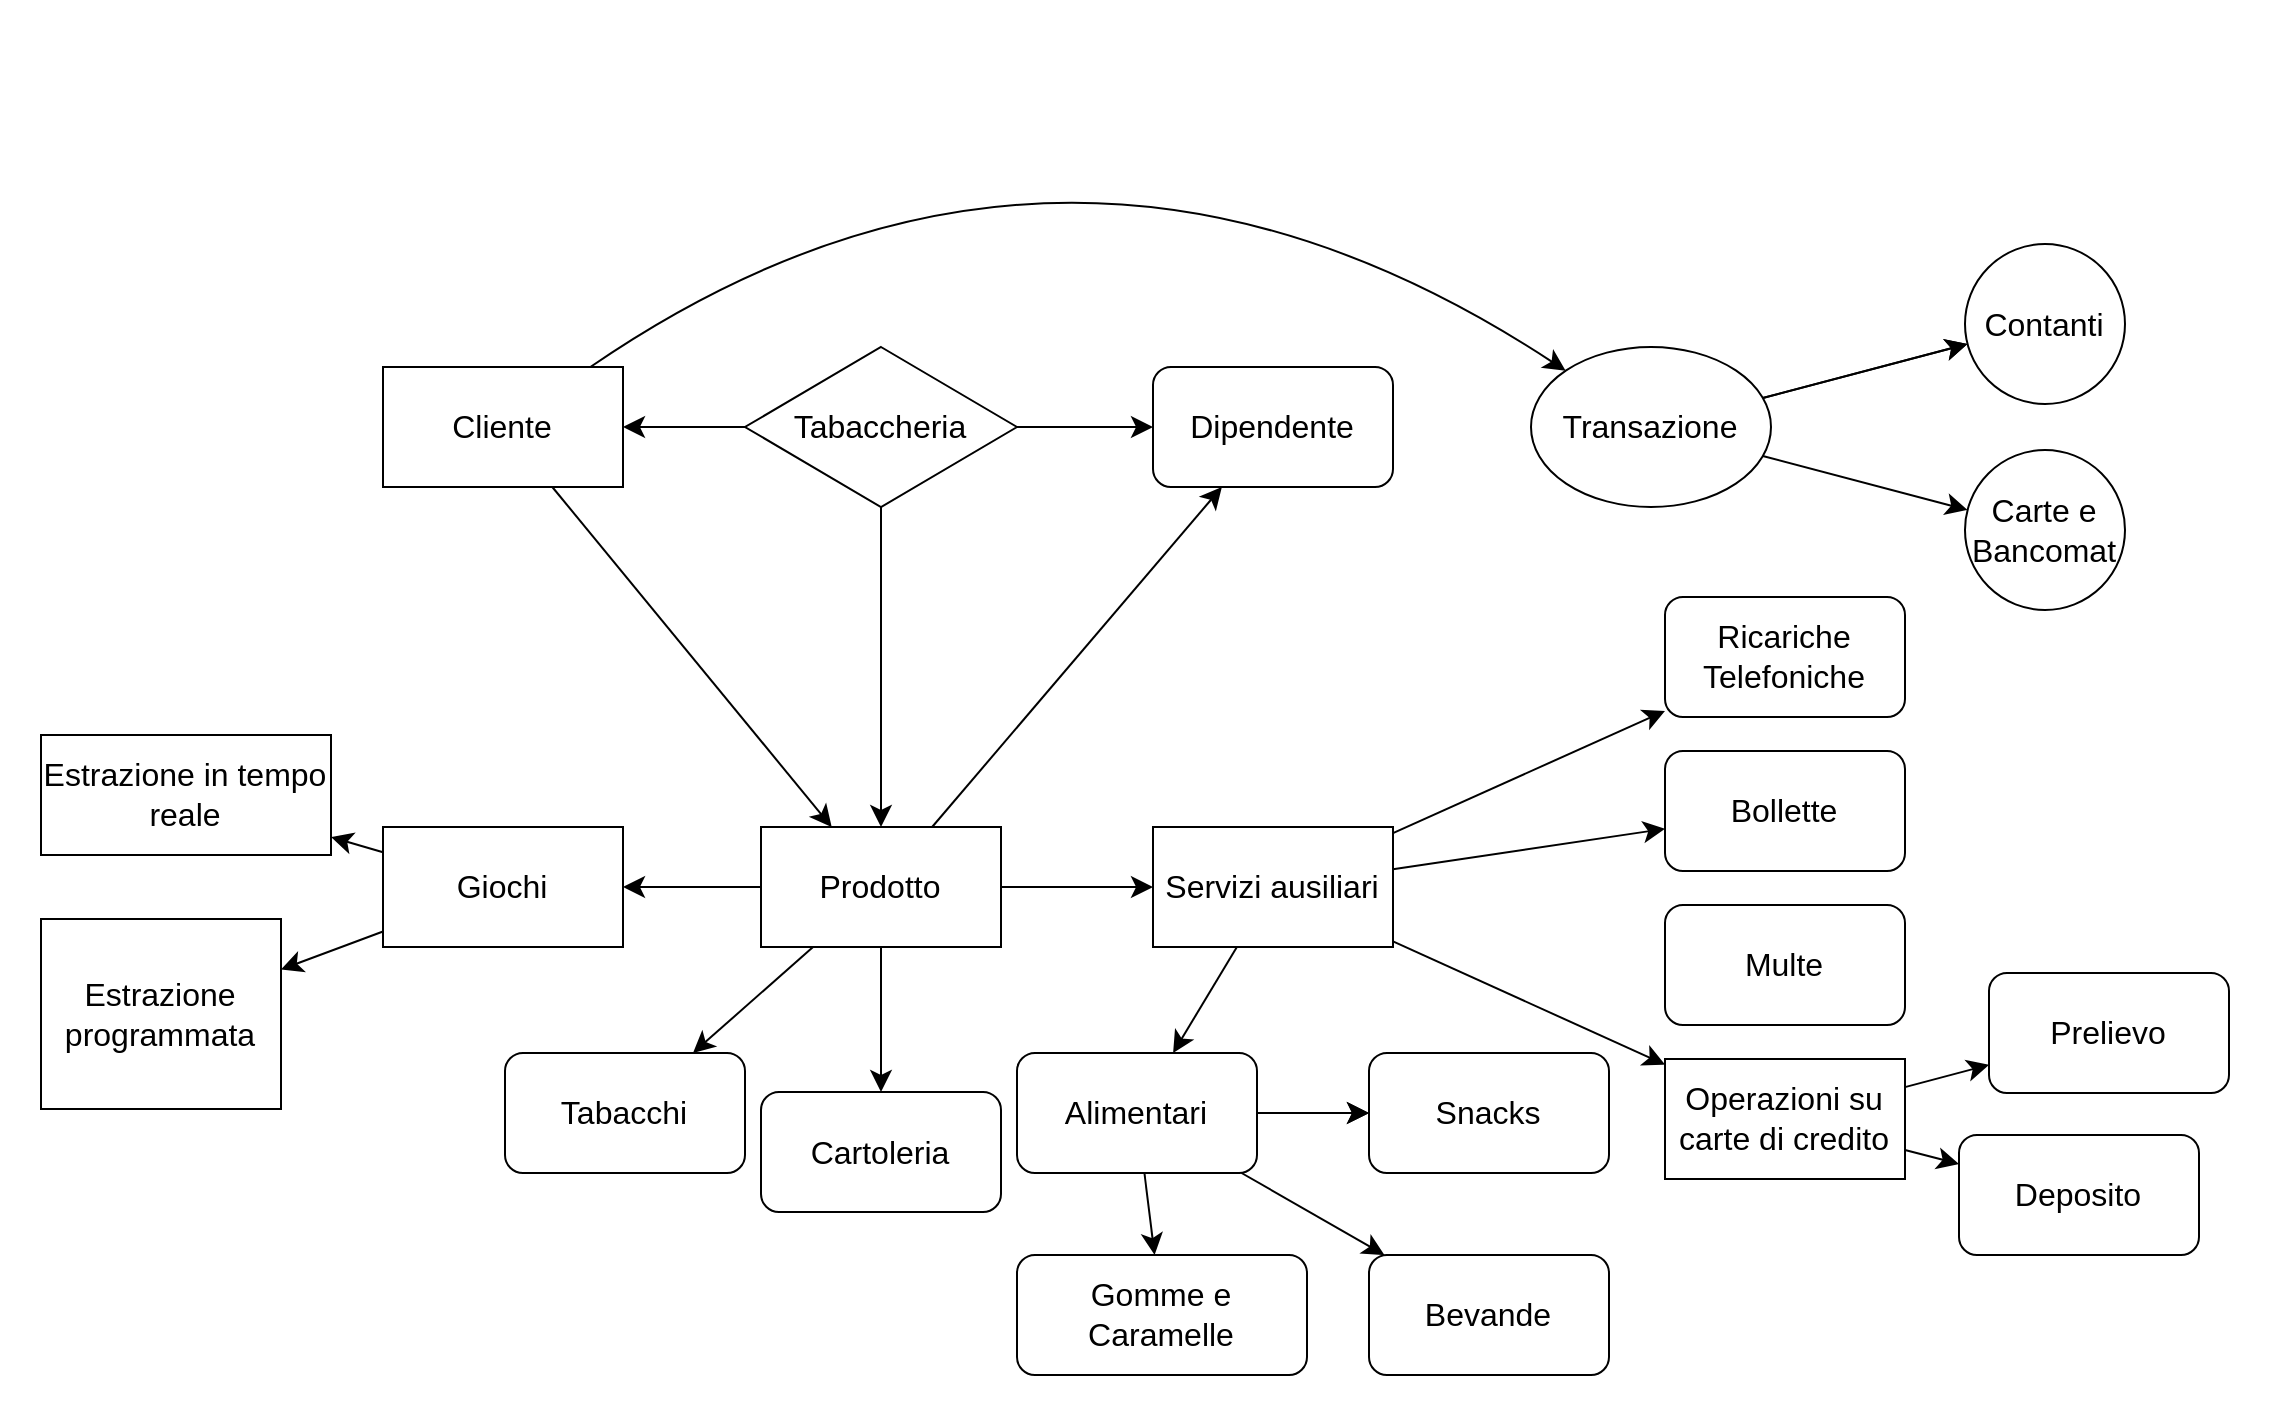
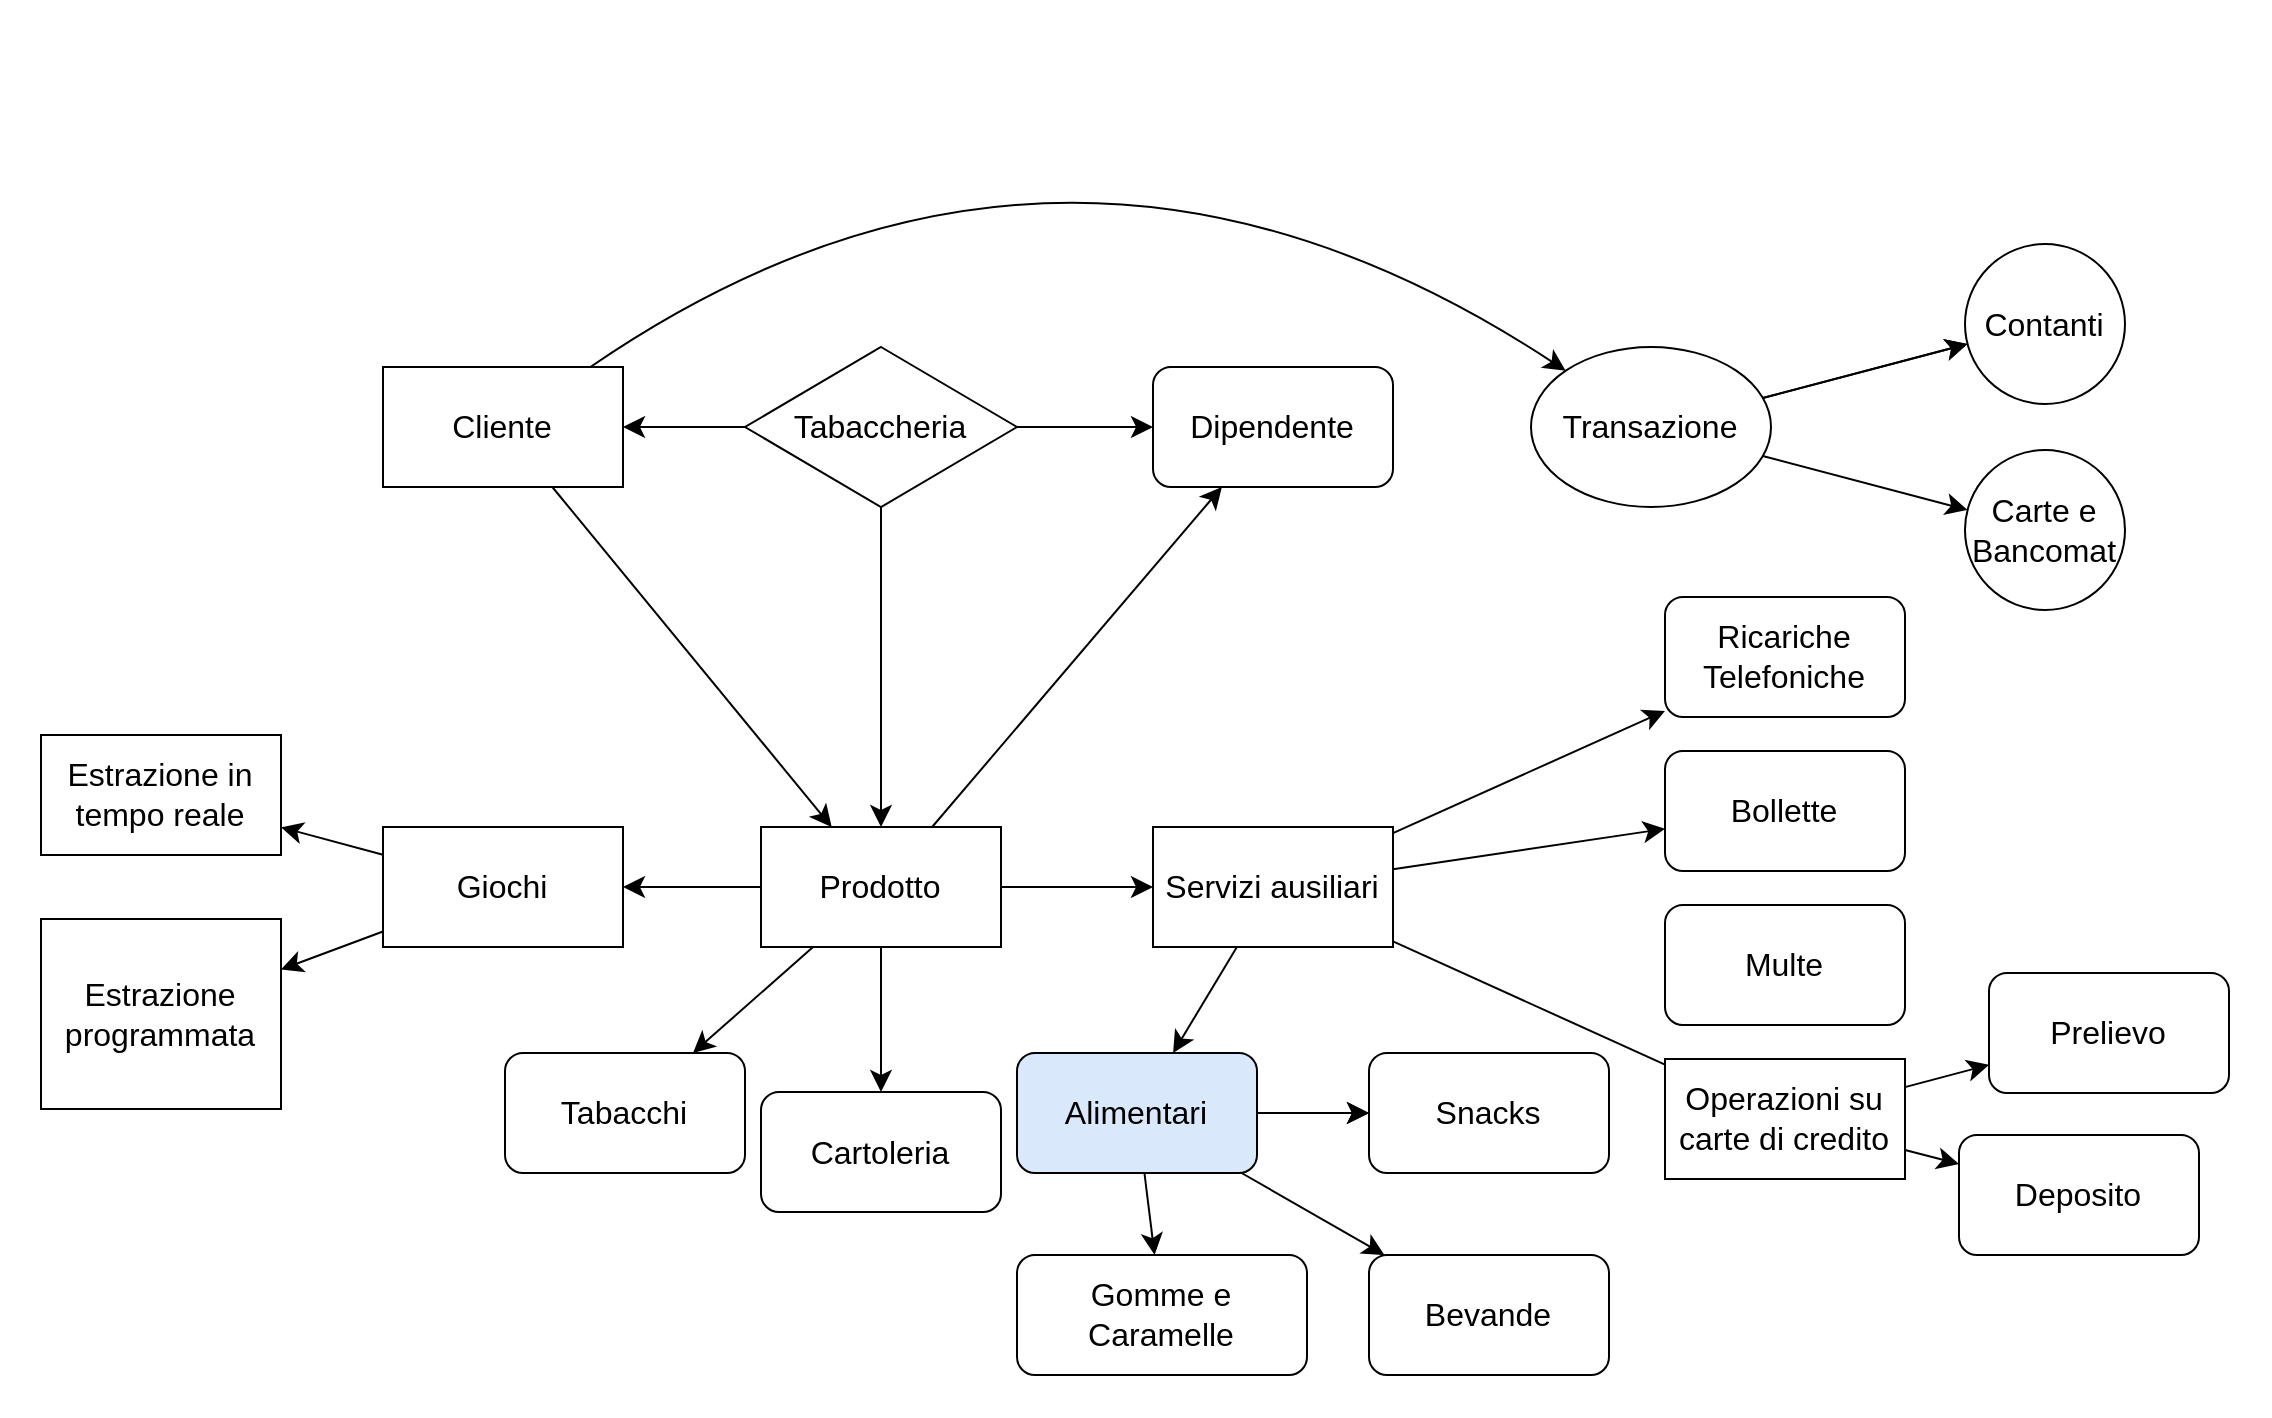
- <mxCell id="48" value="Estrazione in tempo reale" style="rounded=0;whiteSpace=wrap;html=1;fontSize=16;" vertex="1" parent="1"><mxGeometry x="20" y="367" width="145" height="60" as="geometry" /></mxCell>
+ <mxCell id="48" value="Estrazione in tempo reale" style="rounded=0;whiteSpace=wrap;html=1;fontSize=16;" vertex="1" parent="1"><mxGeometry x="20" y="367" width="120" height="60" as="geometry" /></mxCell>
- <mxCell id="38" style="edgeStyle=none;curved=1;rounded=0;orthogonalLoop=1;jettySize=auto;html=1;fontSize=12;startSize=8;endSize=8;" edge="1" parent="1" source="39" target="45"><mxGeometry relative="1" as="geometry" /></mxCell>
+ <mxCell id="38" style="edgeStyle=none;curved=1;rounded=0;orthogonalLoop=1;jettySize=auto;html=1;fontSize=12;startSize=8;endSize=8;endArrow=none;" edge="1" parent="1" source="39" target="45"><mxGeometry relative="1" as="geometry" /></mxCell>
- <mxCell id="23" value="&lt;div&gt;Alimentari&lt;/div&gt;" style="rounded=1;whiteSpace=wrap;html=1;fontSize=16;" vertex="1" parent="1"><mxGeometry x="508" y="526" width="120" height="60" as="geometry" /></mxCell>
+ <mxCell id="23" value="&lt;div&gt;Alimentari&lt;/div&gt;" style="rounded=1;whiteSpace=wrap;html=1;fontSize=16;fillColor=#dae8fc;" vertex="1" parent="1"><mxGeometry x="508" y="526" width="120" height="60" as="geometry" /></mxCell>
